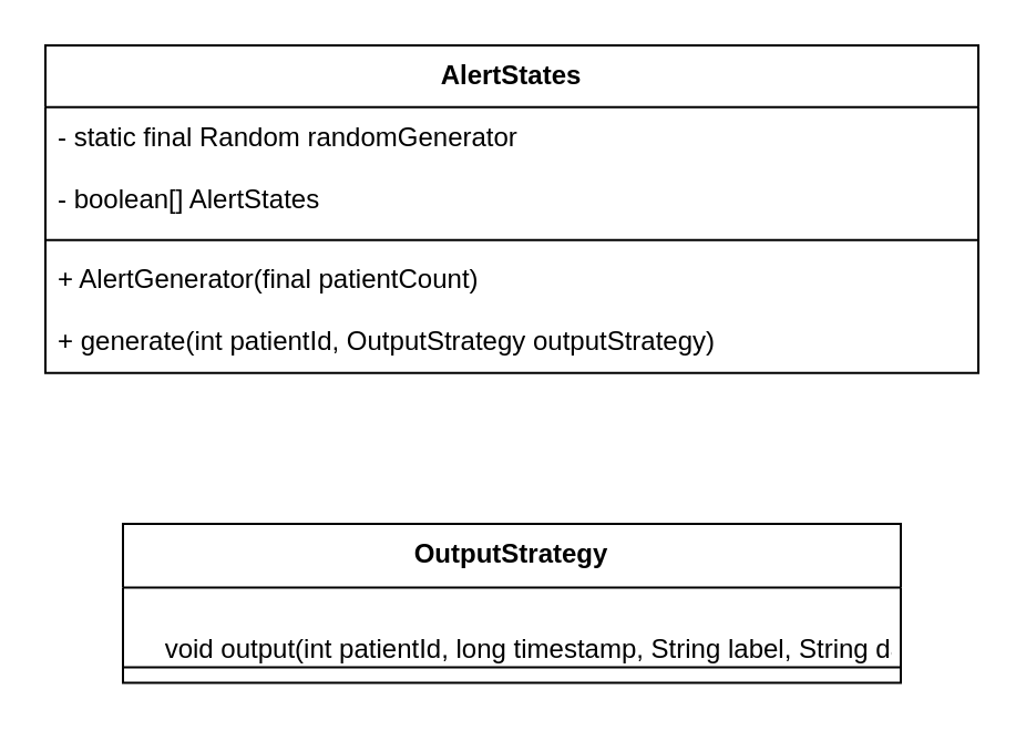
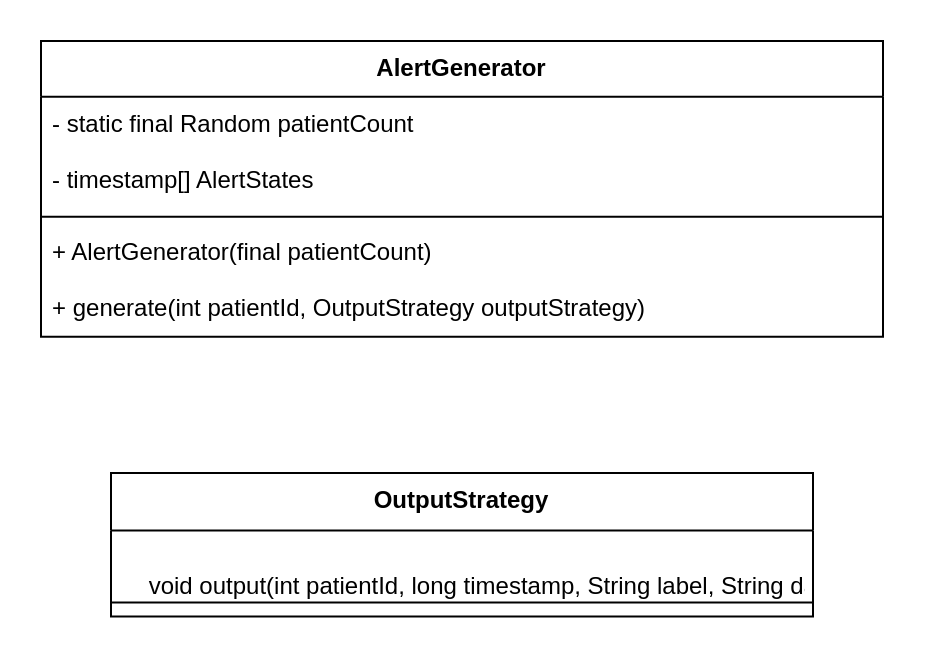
- <mxCell id="2" value="AlertStates" style="swimlane;fontStyle=1;align=center;verticalAlign=top;childLayout=stackLayout;horizontal=1;startSize=27.9;horizontalStack=0;resizeParent=1;resizeParentMax=0;resizeLast=0;collapsible=0;marginBottom=0;" vertex="1" parent="1"><mxGeometry x="20" y="20" width="421" height="147.9" as="geometry" /></mxCell>
+ <mxCell id="2" value="AlertGenerator" style="swimlane;fontStyle=1;align=center;verticalAlign=top;childLayout=stackLayout;horizontal=1;startSize=27.9;horizontalStack=0;resizeParent=1;resizeParentMax=0;resizeLast=0;collapsible=0;marginBottom=0;" vertex="1" parent="1"><mxGeometry x="20" y="20" width="421" height="147.9" as="geometry" /></mxCell>
- <mxCell id="3" value="- static final Random randomGenerator" style="text;strokeColor=none;fillColor=none;align=left;verticalAlign=top;spacingLeft=4;spacingRight=4;overflow=hidden;rotatable=0;points=[[0,0.5],[1,0.5]];portConstraint=eastwest;" vertex="1" parent="2"><mxGeometry y="27.9" width="421" height="28" as="geometry" /></mxCell>
+ <mxCell id="3" value="- static final Random patientCount" style="text;strokeColor=none;fillColor=none;align=left;verticalAlign=top;spacingLeft=4;spacingRight=4;overflow=hidden;rotatable=0;points=[[0,0.5],[1,0.5]];portConstraint=eastwest;" vertex="1" parent="2"><mxGeometry y="27.9" width="421" height="28" as="geometry" /></mxCell>
- <mxCell id="4" value="- boolean[] AlertStates" style="text;strokeColor=none;fillColor=none;align=left;verticalAlign=top;spacingLeft=4;spacingRight=4;overflow=hidden;rotatable=0;points=[[0,0.5],[1,0.5]];portConstraint=eastwest;" vertex="1" parent="2"><mxGeometry y="55.9" width="421" height="28" as="geometry" /></mxCell>
+ <mxCell id="4" value="- timestamp[] AlertStates" style="text;strokeColor=none;fillColor=none;align=left;verticalAlign=top;spacingLeft=4;spacingRight=4;overflow=hidden;rotatable=0;points=[[0,0.5],[1,0.5]];portConstraint=eastwest;" vertex="1" parent="2"><mxGeometry y="55.9" width="421" height="28" as="geometry" /></mxCell>
